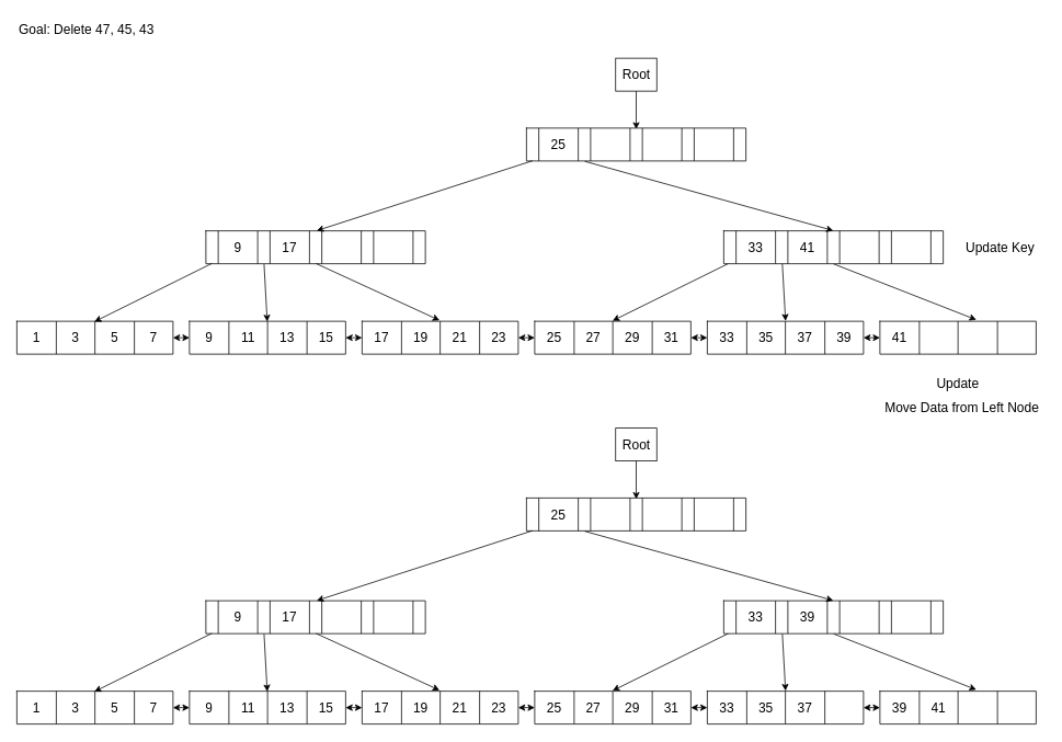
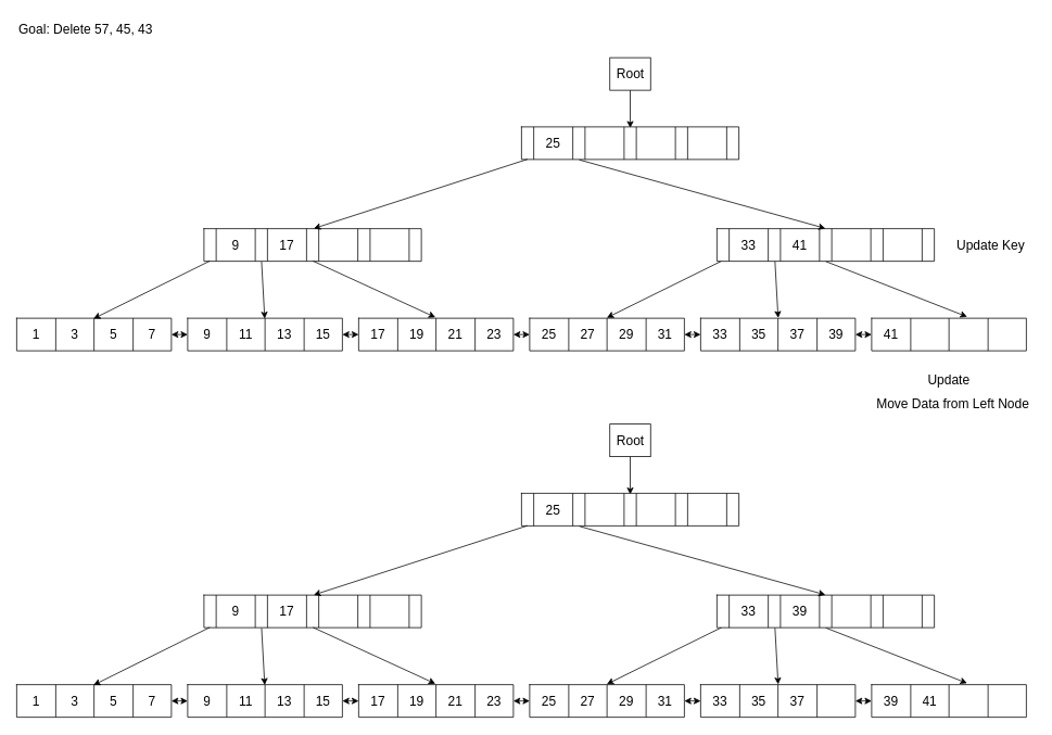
- <mxCell id="2" value="&lt;font style=&quot;font-size: 16px;&quot;&gt;Goal: Delete 47, 45, 43&lt;/font&gt;" style="text;html=1;strokeColor=none;fillColor=none;align=center;verticalAlign=middle;whiteSpace=wrap;rounded=0;" parent="1" vertex="1"><mxGeometry x="20" y="20" width="170" height="30" as="geometry" /></mxCell>
+ <mxCell id="2" value="&lt;font style=&quot;font-size: 16px;&quot;&gt;Goal: Delete 57, 45, 43&lt;/font&gt;" style="text;html=1;strokeColor=none;fillColor=none;align=center;verticalAlign=middle;whiteSpace=wrap;rounded=0;" parent="1" vertex="1"><mxGeometry x="20" y="20" width="170" height="30" as="geometry" /></mxCell>
